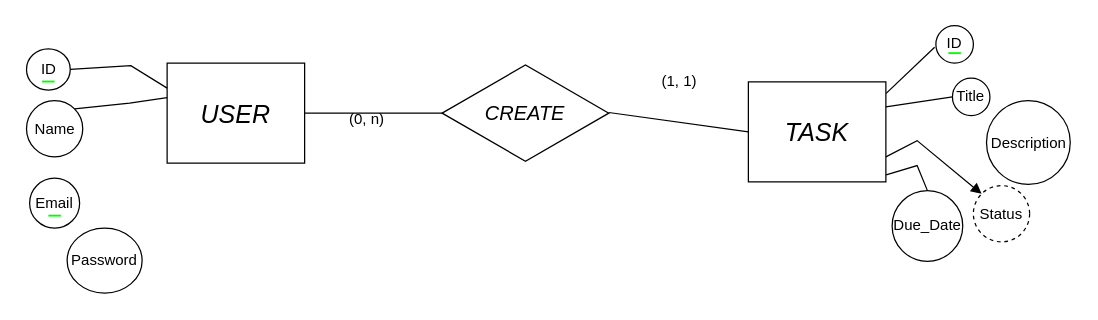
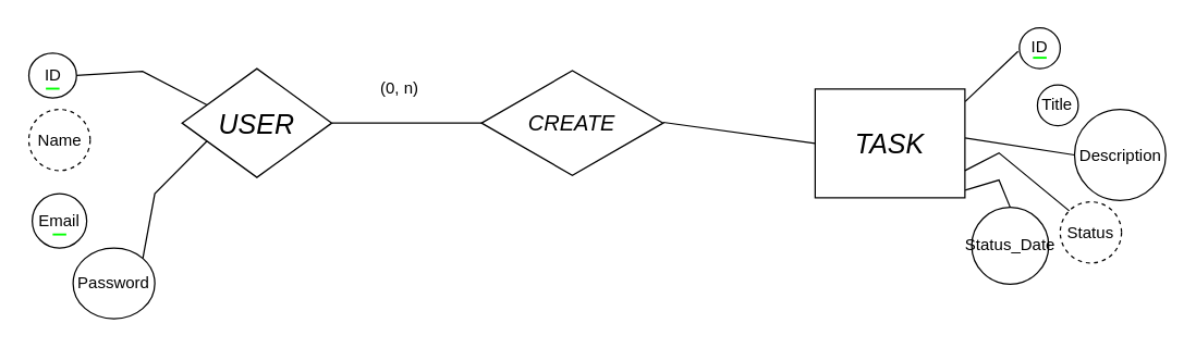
- <mxCell id="17" value="(1, 1)" style="text;html=1;align=center;verticalAlign=middle;whiteSpace=wrap;rounded=0;" parent="1" vertex="1"><mxGeometry x="513" y="50" width="60" height="30" as="geometry" /></mxCell>
- <mxCell id="10" value="" style="endArrow=none;html=1;rounded=0;exitX=1;exitY=0.25;exitDx=0;exitDy=0;entryX=0;entryY=0.5;entryDx=0;entryDy=0;" parent="1" source="3" target="25" edge="1"><mxGeometry width="50" height="50" relative="1" as="geometry"><mxPoint x="743" y="142" as="sourcePoint" /><mxPoint x="808" y="57" as="targetPoint" /><Array as="points" /></mxGeometry></mxCell>
- <mxCell id="9" value="" style="endArrow=none;html=1;rounded=0;entryX=0;entryY=0.346;entryDx=0;entryDy=0;entryPerimeter=0;exitX=1;exitY=0;exitDx=0;exitDy=0;" parent="1" source="21" target="2" edge="1"><mxGeometry width="50" height="50" relative="1" as="geometry"><mxPoint x="83" y="80" as="sourcePoint" /><mxPoint x="134" y="77" as="targetPoint" /><Array as="points"><mxPoint x="103" y="82" /></Array></mxGeometry></mxCell>
- <mxCell id="2" value="&lt;i style=&quot;&quot;&gt;&lt;font style=&quot;font-size: 20px;&quot;&gt;USER&lt;/font&gt;&lt;/i&gt;" style="rounded=0;whiteSpace=wrap;html=1;fillColor=none;" parent="1" vertex="1"><mxGeometry x="133" y="50" width="110" height="80" as="geometry" /></mxCell>
+ <mxCell id="2" value="&lt;i style=&quot;&quot;&gt;&lt;font style=&quot;font-size: 20px;&quot;&gt;USER&lt;/font&gt;&lt;/i&gt;" style="rhombus;whiteSpace=wrap;html=1;fillColor=none;" parent="1" vertex="1"><mxGeometry x="133" y="50" width="110" height="80" as="geometry" /></mxCell>
- <mxCell id="16" value="(0, n)" style="text;html=1;align=center;verticalAlign=middle;whiteSpace=wrap;rounded=0;" parent="1" vertex="1"><mxGeometry x="263" y="80" width="60" height="30" as="geometry" /></mxCell>
+ <mxCell id="16" value="(0, n)" style="text;html=1;align=center;verticalAlign=middle;whiteSpace=wrap;rounded=0;" parent="1" vertex="1"><mxGeometry x="263" y="50" width="60" height="30" as="geometry" /></mxCell>
- <mxCell id="21" value="Name" style="ellipse;whiteSpace=wrap;html=1;aspect=fixed;fillColor=none;" parent="1" vertex="1"><mxGeometry x="20.5" y="80" width="45" height="45" as="geometry" /></mxCell>
+ <mxCell id="21" value="Name" style="ellipse;whiteSpace=wrap;html=1;aspect=fixed;fillColor=none;dashed=1;" parent="1" vertex="1"><mxGeometry x="20.5" y="80" width="45" height="45" as="geometry" /></mxCell>
+ <mxCell id="11" value="" style="endArrow=none;html=1;rounded=0;exitX=1.001;exitY=0.449;exitDx=0;exitDy=0;exitPerimeter=0;entryX=0;entryY=0.5;entryDx=0;entryDy=0;" parent="1" source="3" target="26" edge="1"><mxGeometry width="50" height="50" relative="1" as="geometry"><mxPoint x="723" y="80" as="sourcePoint" /><mxPoint x="793.006" y="89.764" as="targetPoint" /><Array as="points" /></mxGeometry></mxCell>
+ <mxCell id="8" value="" style="endArrow=none;html=1;rounded=0;entryX=0;entryY=0.75;entryDx=0;entryDy=0;exitX=1;exitY=0;exitDx=0;exitDy=0;" parent="1" source="7" target="2" edge="1"><mxGeometry width="50" height="50" relative="1" as="geometry"><mxPoint x="83" y="156" as="sourcePoint" /><mxPoint x="93" y="100" as="targetPoint" /><Array as="points"><mxPoint x="113" y="142" /></Array></mxGeometry></mxCell>
- <mxCell id="12" value="" style="endArrow=block;html=1;rounded=0;entryX=0;entryY=0;entryDx=0;entryDy=0;exitX=1;exitY=0.75;exitDx=0;exitDy=0;" parent="1" source="3" target="27" edge="1"><mxGeometry width="50" height="50" relative="1" as="geometry"><mxPoint x="714" y="105" as="sourcePoint" /><mxPoint x="793" y="115" as="targetPoint" /><Array as="points"><mxPoint x="733" y="112" /></Array></mxGeometry></mxCell>
+ <mxCell id="12" value="" style="endArrow=none;html=1;rounded=0;entryX=0;entryY=0;entryDx=0;entryDy=0;exitX=1;exitY=0.75;exitDx=0;exitDy=0;" parent="1" source="3" target="27" edge="1"><mxGeometry width="50" height="50" relative="1" as="geometry"><mxPoint x="714" y="105" as="sourcePoint" /><mxPoint x="793" y="115" as="targetPoint" /><Array as="points"><mxPoint x="733" y="112" /></Array></mxGeometry></mxCell>
- <mxCell id="28" value="&lt;span style=&quot;text-wrap: nowrap;&quot;&gt;Due_D&lt;/span&gt;&lt;span style=&quot;text-wrap: nowrap; background-color: initial;&quot;&gt;ate&lt;/span&gt;" style="ellipse;whiteSpace=wrap;html=1;aspect=fixed;fillColor=none;" parent="1" vertex="1"><mxGeometry x="713" y="152" width="56.5" height="56.5" as="geometry" /></mxCell>
+ <mxCell id="28" value="&lt;span style=&quot;text-wrap: nowrap;&quot;&gt;Status_D&lt;/span&gt;&lt;span style=&quot;text-wrap: nowrap; background-color: initial;&quot;&gt;ate&lt;/span&gt;" style="ellipse;whiteSpace=wrap;html=1;aspect=fixed;fillColor=none;" parent="1" vertex="1"><mxGeometry x="713" y="152" width="56.5" height="56.5" as="geometry" /></mxCell>
